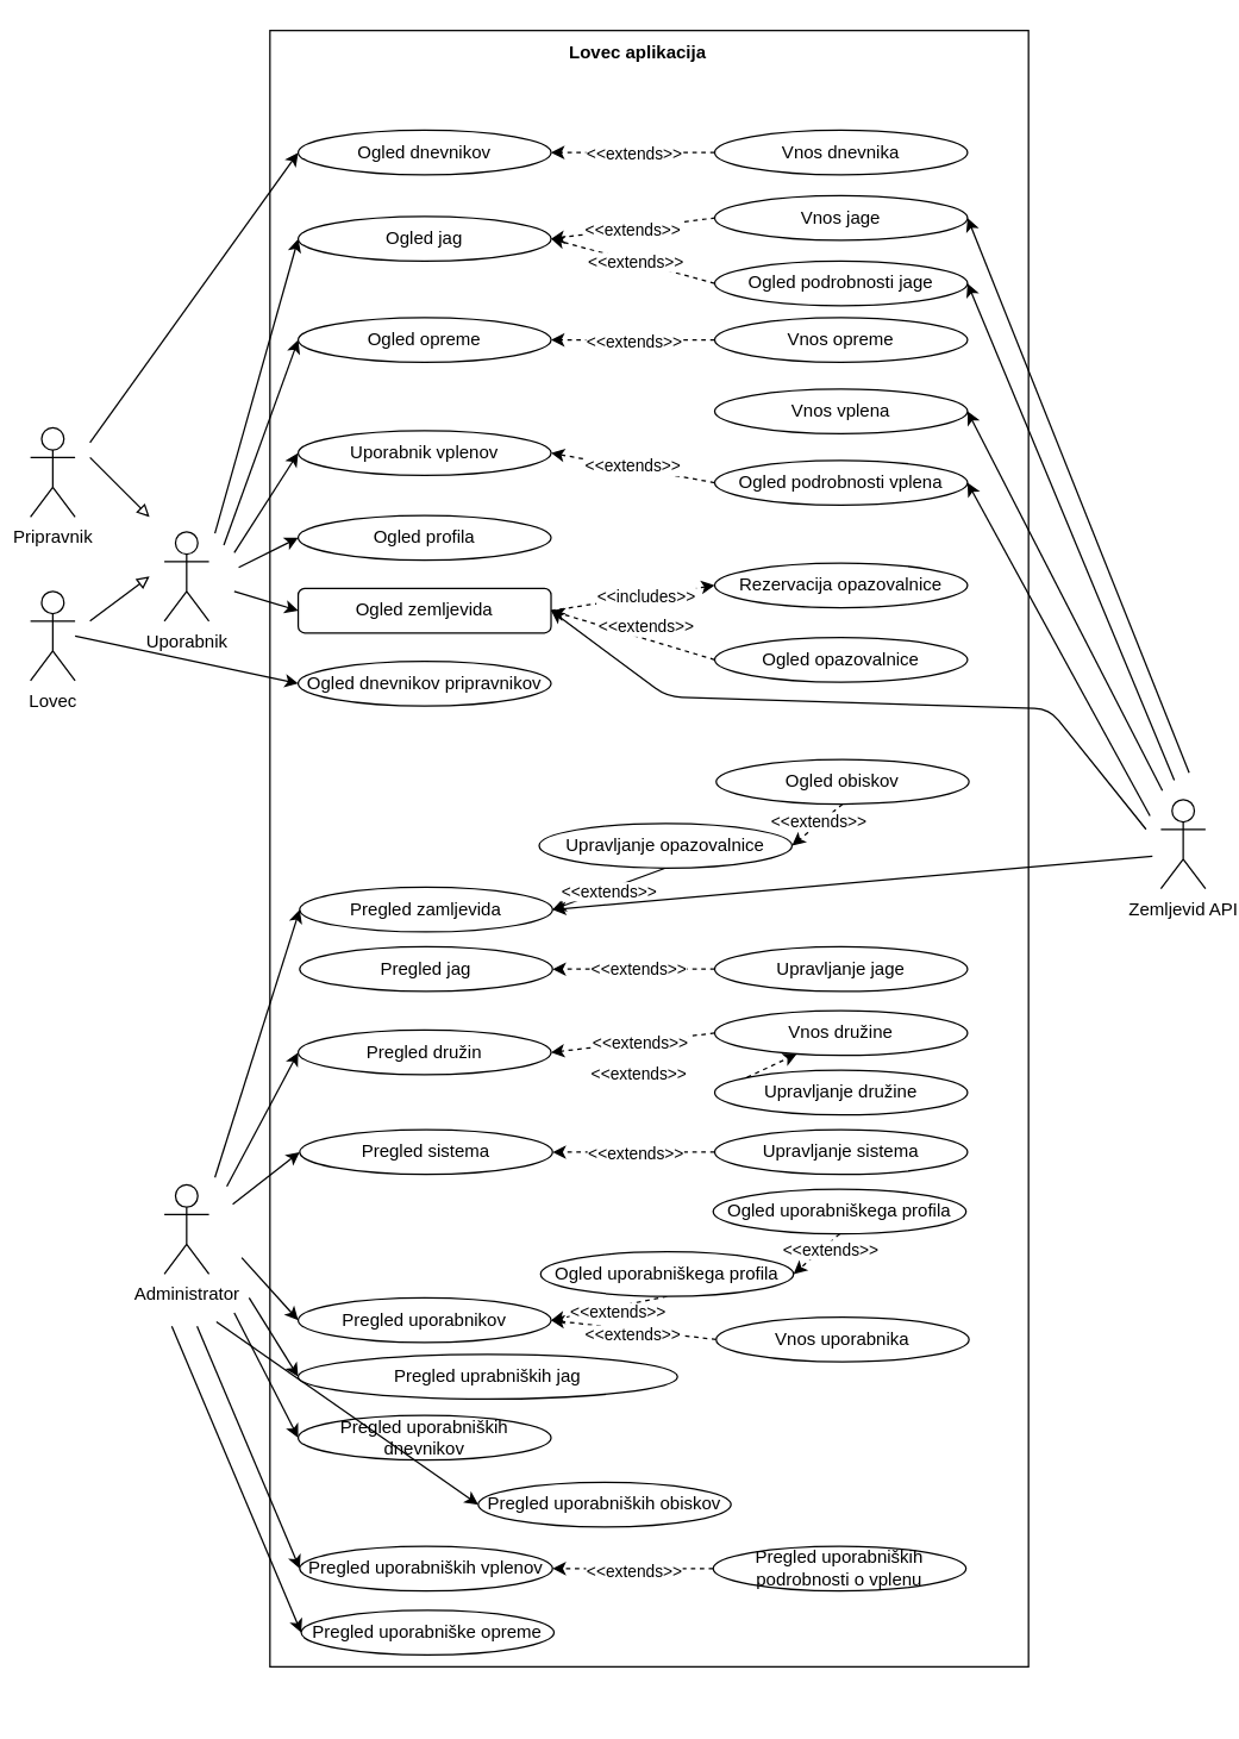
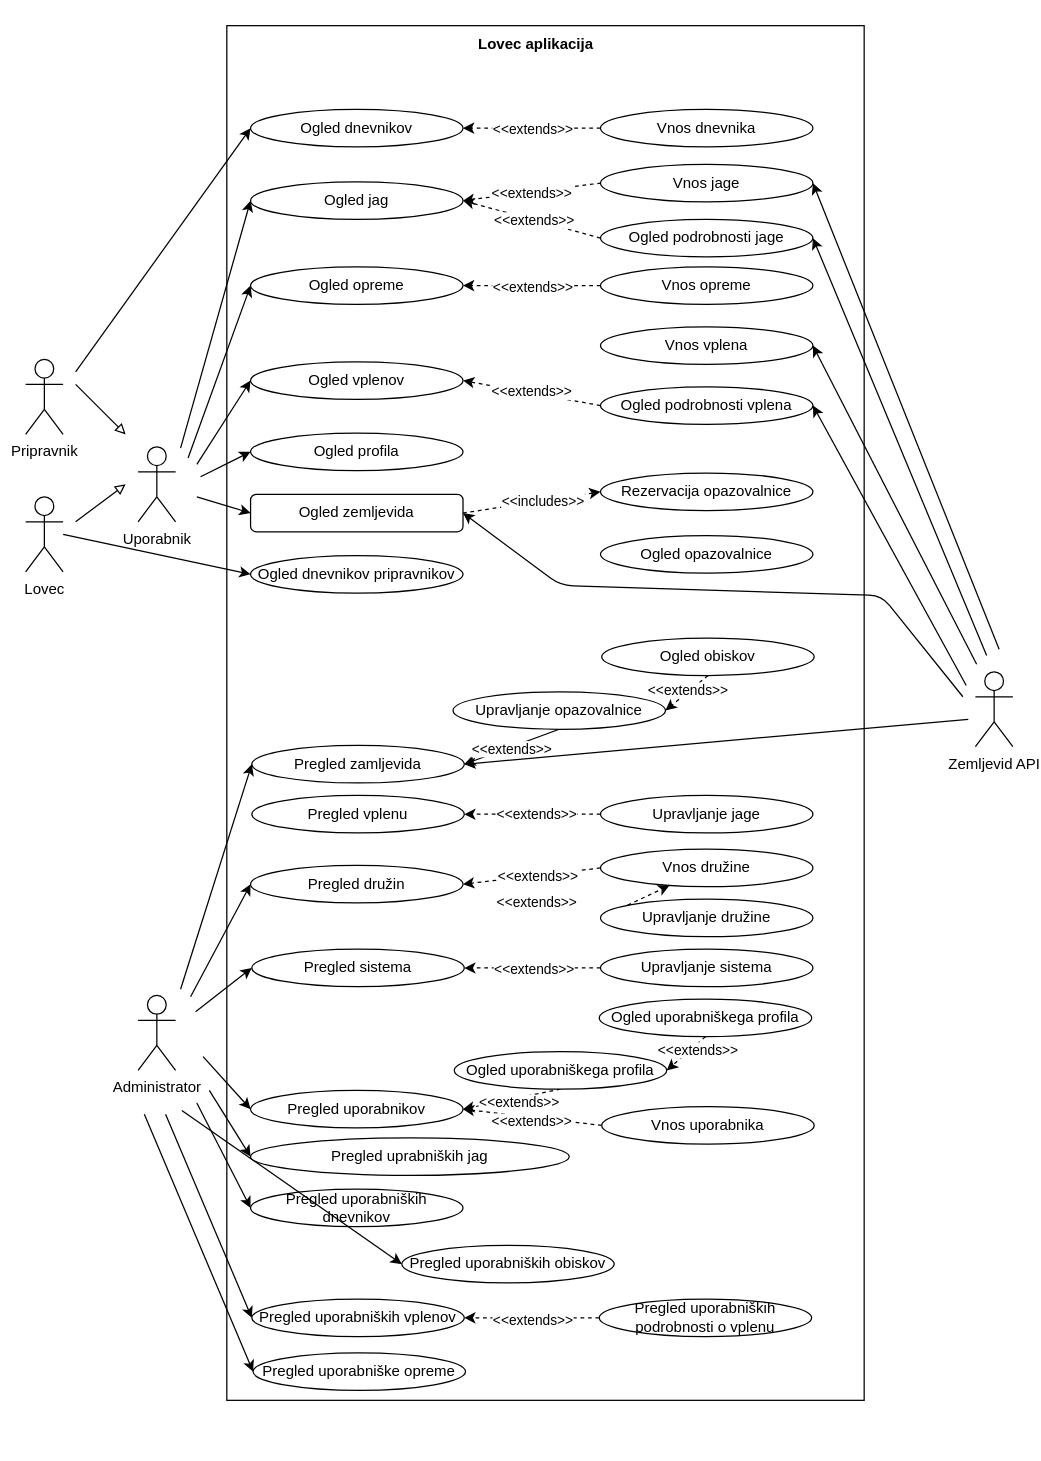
- <mxCell id="25" value="Uporabnik vplenov" style="ellipse;whiteSpace=wrap;html=1;" vertex="1" parent="9"><mxGeometry x="20" y="242" width="170" height="30" as="geometry" /></mxCell>
+ <mxCell id="25" value="Ogled vplenov" style="ellipse;whiteSpace=wrap;html=1;" vertex="1" parent="9"><mxGeometry x="20" y="242" width="170" height="30" as="geometry" /></mxCell>
- <mxCell id="34" style="edgeStyle=none;html=1;exitX=0;exitY=0.5;exitDx=0;exitDy=0;entryX=1;entryY=0.5;entryDx=0;entryDy=0;dashed=1;strokeWidth=1;fontFamily=Helvetica;fontSize=11;fontColor=rgb(0, 0, 0);startArrow=none;startFill=0;endArrow=classic;endFill=1;" edge="1" parent="9" source="36" target="15"><mxGeometry relative="1" as="geometry" /></mxCell>
- <mxCell id="35" value="&amp;lt;&amp;lt;extends&amp;gt;&amp;gt;" style="edgeLabel;html=1;align=center;verticalAlign=middle;resizable=0;points=[];fontSize=11;fontFamily=Helvetica;fontColor=rgb(0, 0, 0);" vertex="1" connectable="0" parent="34"><mxGeometry x="-0.151" y="-1" relative="1" as="geometry"><mxPoint y="-7" as="offset" /></mxGeometry></mxCell>
- <mxCell id="40" value="Pregled jag" style="ellipse;whiteSpace=wrap;html=1;" vertex="1" parent="9"><mxGeometry x="21" y="589" width="170" height="30" as="geometry" /></mxCell>
+ <mxCell id="40" value="Pregled vplenu" style="ellipse;whiteSpace=wrap;html=1;" vertex="1" parent="9"><mxGeometry x="21" y="589" width="170" height="30" as="geometry" /></mxCell>
